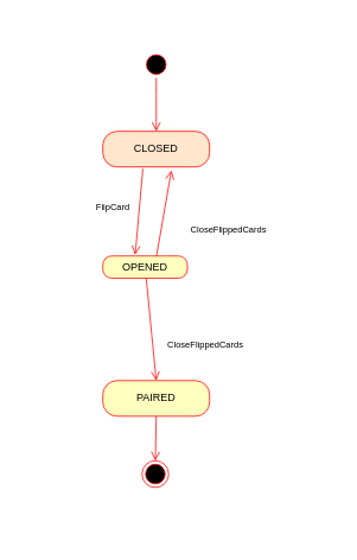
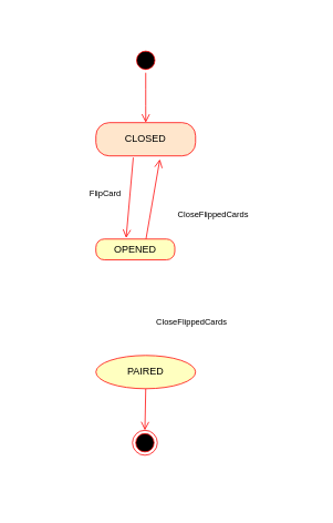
- <mxCell id="7" value="" style="html=1;verticalAlign=bottom;endArrow=open;endSize=8;strokeColor=#ff0000;entryX=0.5;entryY=0;entryDx=0;entryDy=0;" edge="1" source="6" parent="1" target="8"><mxGeometry relative="1" as="geometry"><mxPoint x="175" y="367" as="targetPoint" /></mxGeometry></mxCell>
- <mxCell id="8" value="PAIRED" style="rounded=1;whiteSpace=wrap;html=1;arcSize=40;fontColor=#000000;fillColor=#ffffc0;strokeColor=#ff0000;" vertex="1" parent="1"><mxGeometry x="115" y="427" width="120" height="40" as="geometry" /></mxCell>
+ <mxCell id="8" value="PAIRED" style="ellipse;whiteSpace=wrap;html=1;arcSize=40;fontColor=#000000;fillColor=#ffffc0;strokeColor=#ff0000;" vertex="1" parent="1"><mxGeometry x="115" y="427" width="120" height="40" as="geometry" /></mxCell>
